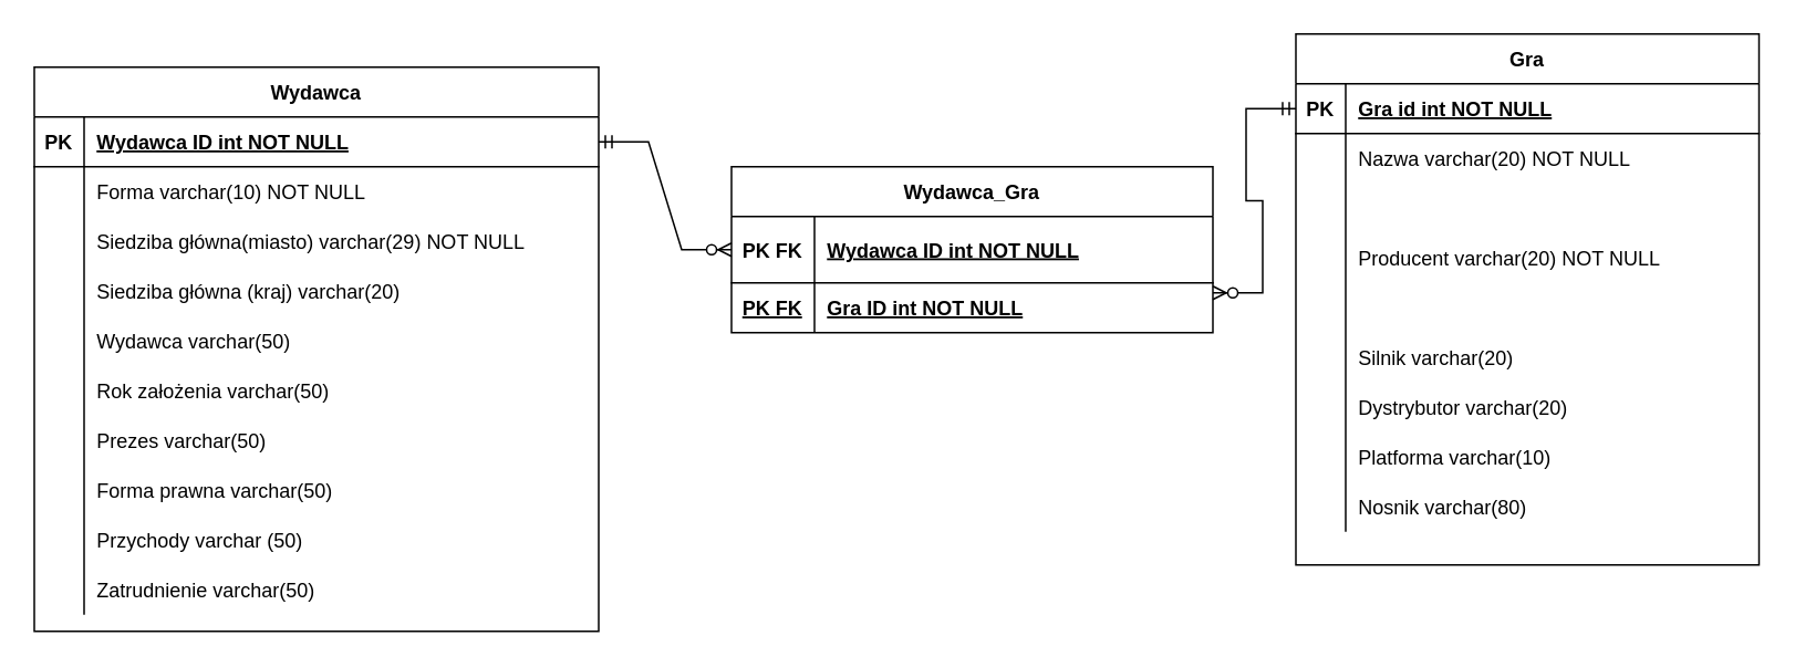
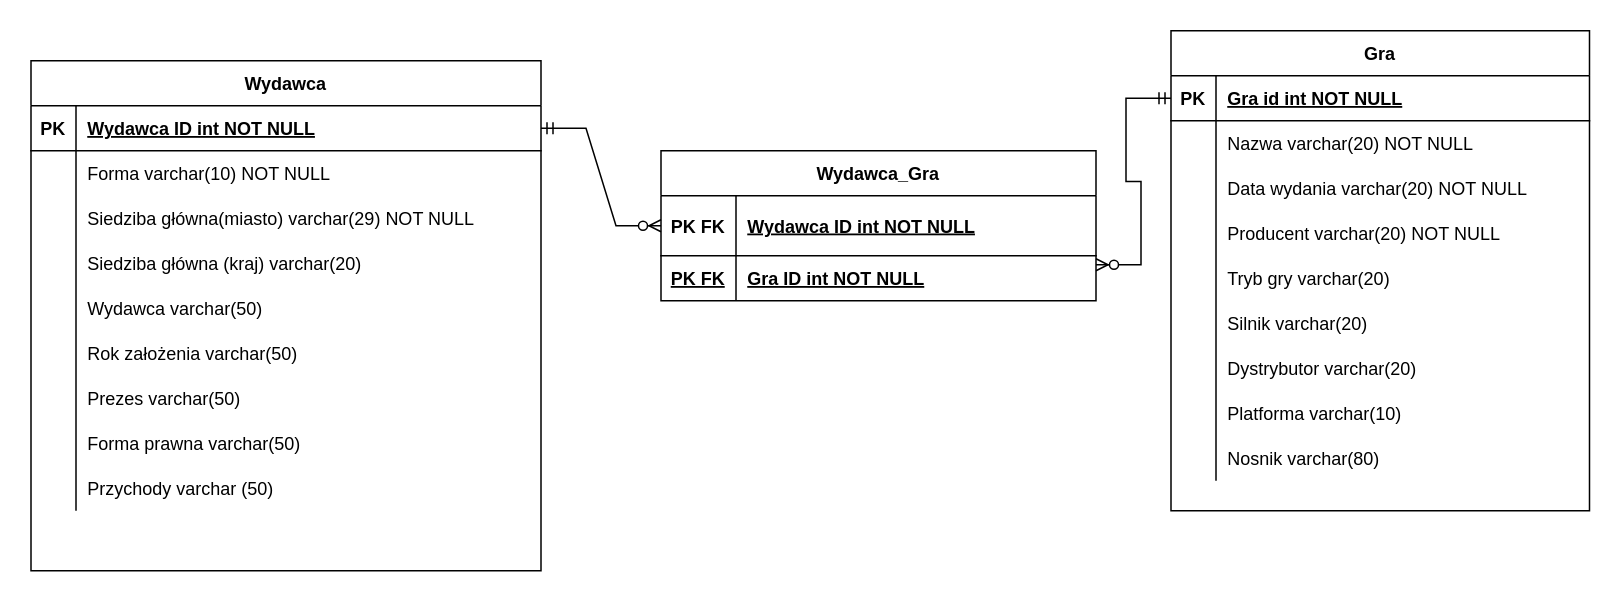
+ <mxCell id="11" value="Data wydania varchar(20) NOT NULL" style="shape=partialRectangle;overflow=hidden;connectable=0;fillColor=none;top=0;left=0;bottom=0;right=0;align=left;spacingLeft=6;" vertex="1" parent="9"><mxGeometry x="30" width="249" height="30" as="geometry"><mxRectangle width="249" height="30" as="alternateBounds" /></mxGeometry></mxCell>
+ <mxCell id="17" value="Tryb gry varchar(20)" style="shape=partialRectangle;overflow=hidden;connectable=0;fillColor=none;top=0;left=0;bottom=0;right=0;align=left;spacingLeft=6;" vertex="1" parent="15"><mxGeometry x="30" width="249" height="30" as="geometry"><mxRectangle width="249" height="30" as="alternateBounds" /></mxGeometry></mxCell>
- <mxCell id="60" value="Zatrudnienie varchar(50)" style="shape=partialRectangle;overflow=hidden;connectable=0;fillColor=none;top=0;left=0;bottom=0;right=0;align=left;spacingLeft=6;" vertex="1" parent="58"><mxGeometry x="30" width="310" height="30" as="geometry"><mxRectangle width="310" height="30" as="alternateBounds" /></mxGeometry></mxCell>
